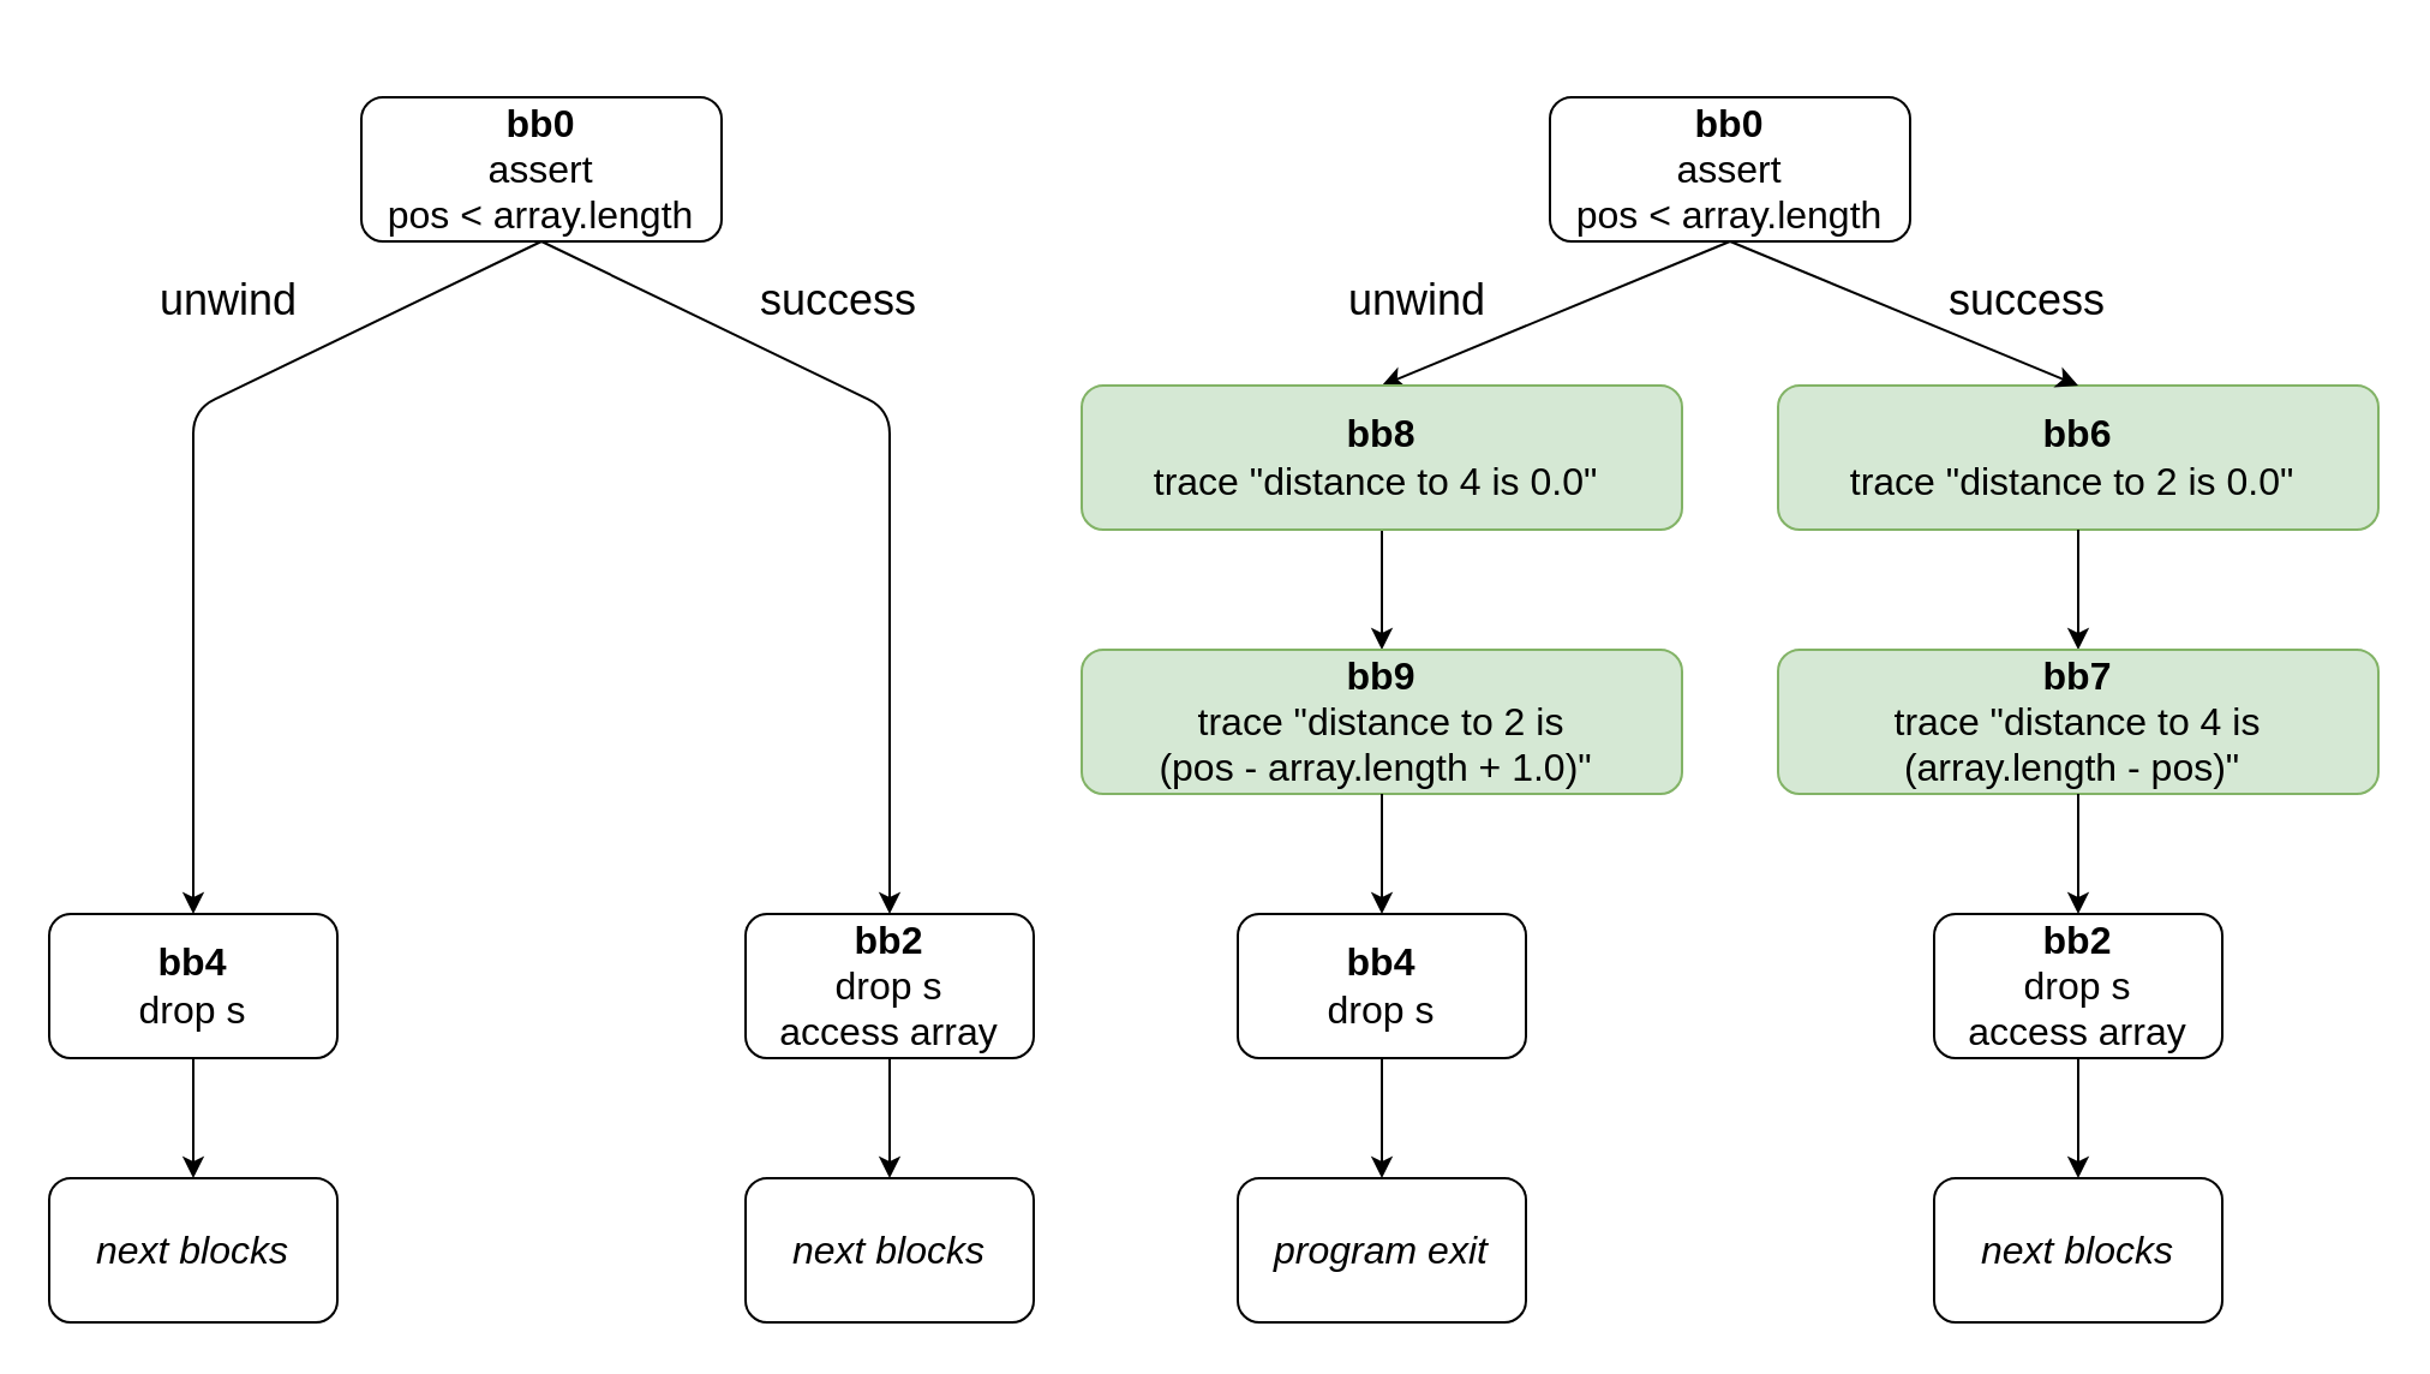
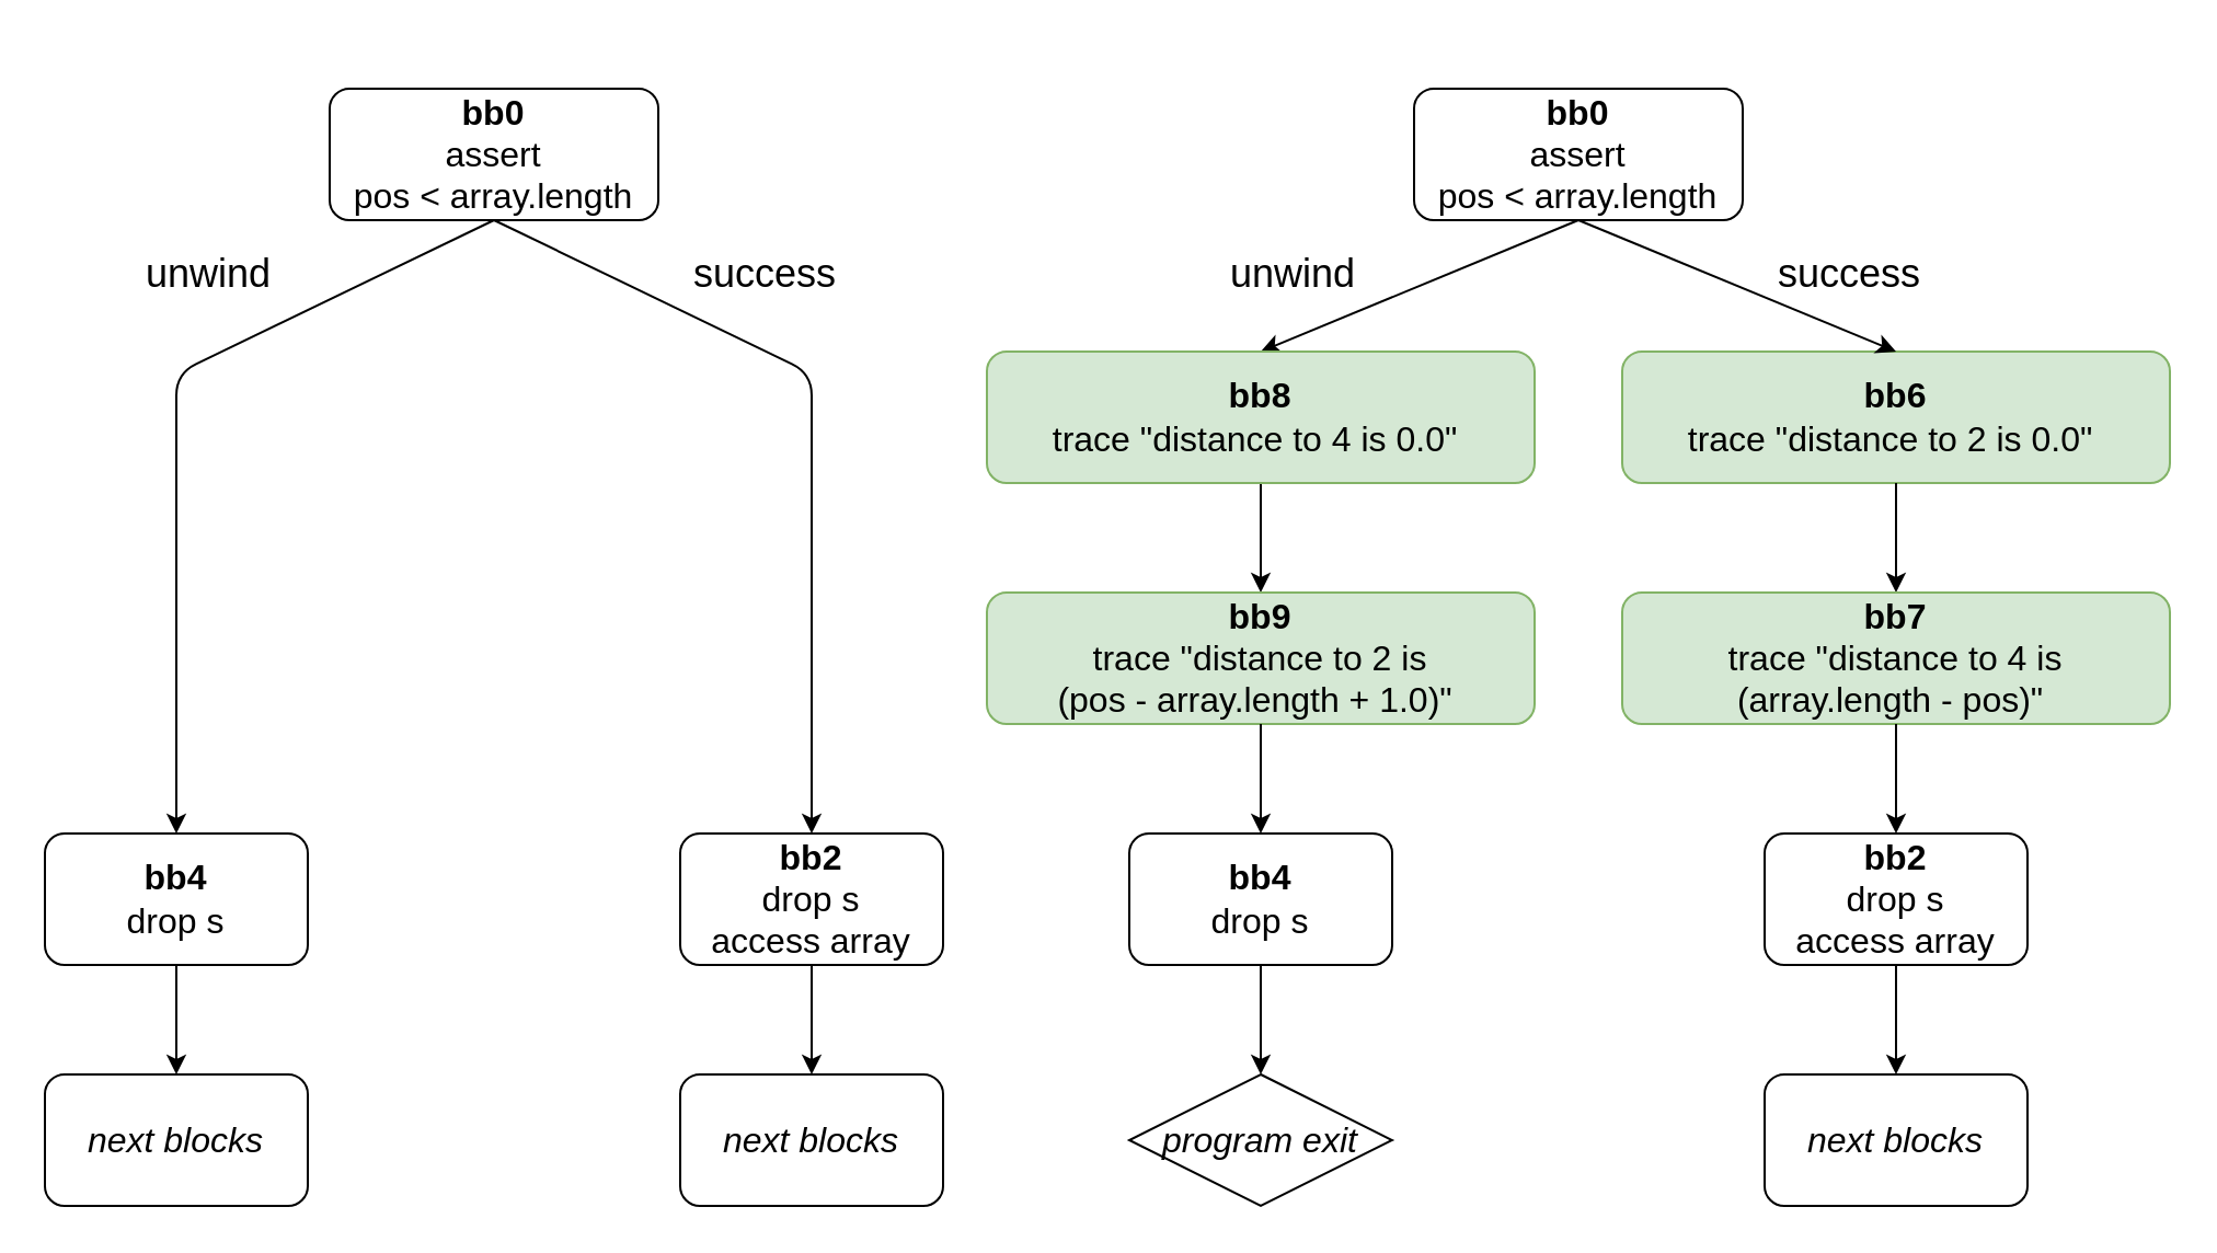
- <mxCell id="10" value="&lt;font size=&quot;3&quot;&gt;&lt;i&gt;program exit&lt;/i&gt;&lt;br&gt;&lt;/font&gt;" style="rounded=1;whiteSpace=wrap;html=1;" parent="1" vertex="1"><mxGeometry x="515" y="490" width="120" height="60" as="geometry" /></mxCell>
+ <mxCell id="10" value="&lt;font size=&quot;3&quot;&gt;&lt;i&gt;program exit&lt;/i&gt;&lt;br&gt;&lt;/font&gt;" style="rhombus;whiteSpace=wrap;html=1;" parent="1" vertex="1"><mxGeometry x="515" y="490" width="120" height="60" as="geometry" /></mxCell>
